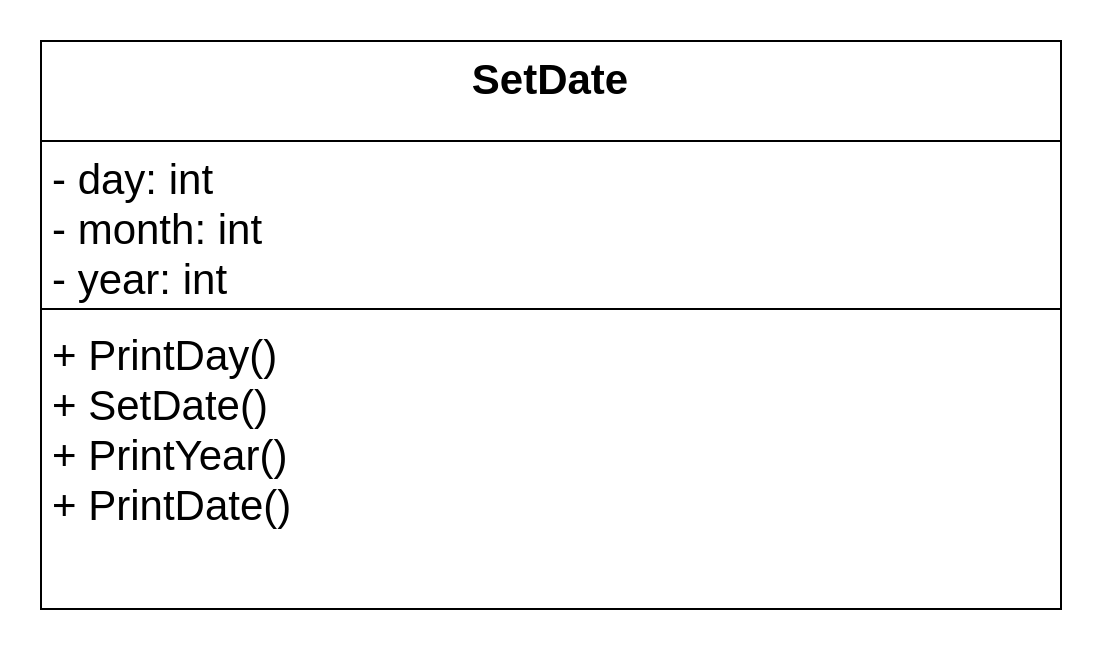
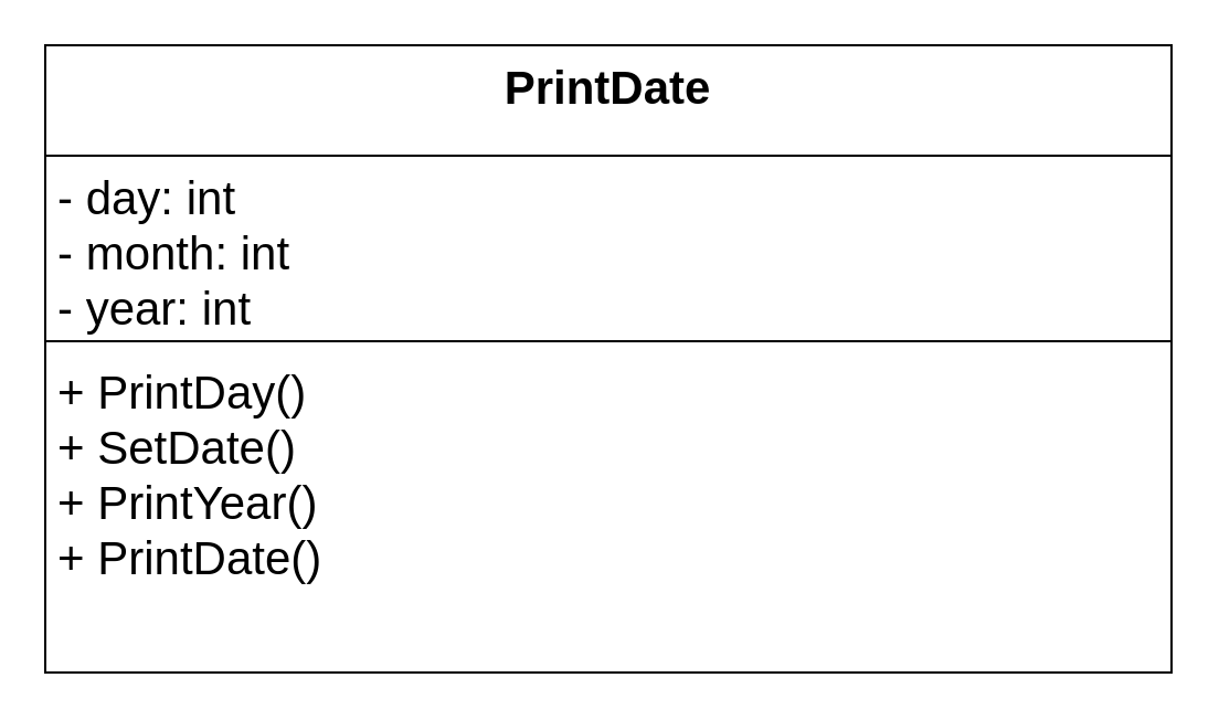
- <mxCell id="2" value="SetDate" style="swimlane;fontStyle=1;align=center;verticalAlign=top;childLayout=stackLayout;horizontal=1;startSize=50;horizontalStack=0;resizeParent=1;resizeParentMax=0;resizeLast=0;collapsible=1;marginBottom=0;fontSize=21;" parent="1" vertex="1"><mxGeometry x="20" y="20" width="510" height="284" as="geometry" /></mxCell>
+ <mxCell id="2" value="PrintDate" style="swimlane;fontStyle=1;align=center;verticalAlign=top;childLayout=stackLayout;horizontal=1;startSize=50;horizontalStack=0;resizeParent=1;resizeParentMax=0;resizeLast=0;collapsible=1;marginBottom=0;fontSize=21;" parent="1" vertex="1"><mxGeometry x="20" y="20" width="510" height="284" as="geometry" /></mxCell>
